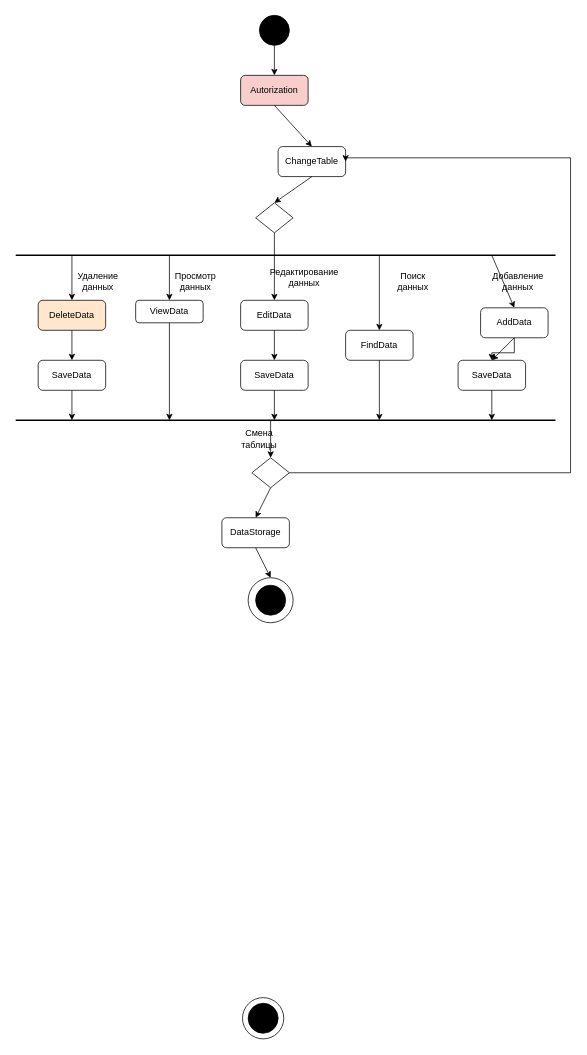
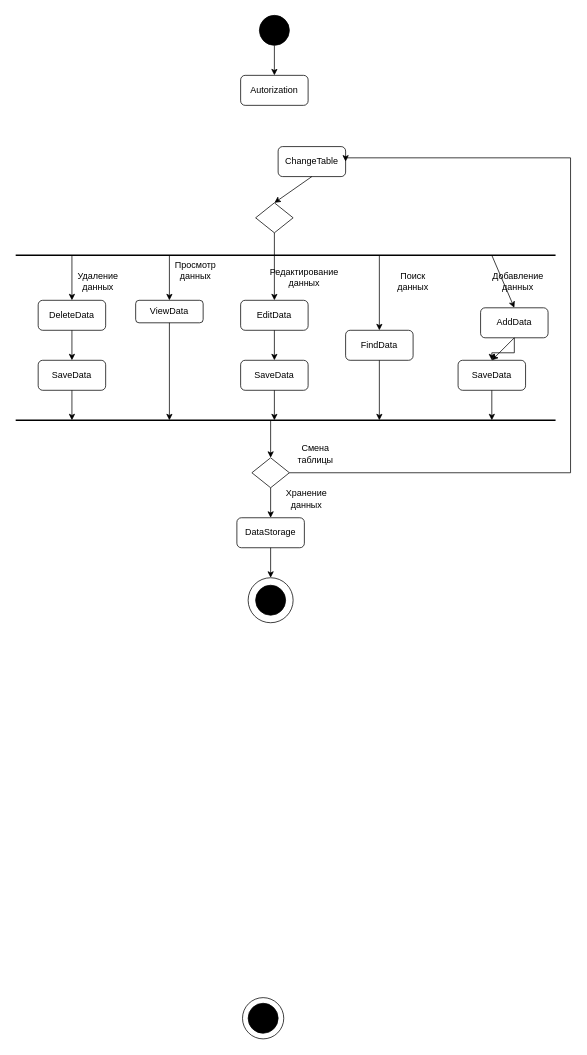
- <mxCell id="7" value="Autorization" style="rounded=1;whiteSpace=wrap;html=1;fillColor=#f8cecc;" vertex="1" parent="1"><mxGeometry x="320" y="100" width="90" height="40" as="geometry" /></mxCell>
+ <mxCell id="7" value="Autorization" style="rounded=1;whiteSpace=wrap;html=1;" vertex="1" parent="1"><mxGeometry x="320" y="100" width="90" height="40" as="geometry" /></mxCell>
- <mxCell id="8" value="" style="endArrow=classic;html=1;rounded=0;exitX=0.5;exitY=1;exitDx=0;exitDy=0;entryX=0.5;entryY=0;entryDx=0;entryDy=0;" edge="1" parent="1" source="7" target="28"><mxGeometry width="50" height="50" relative="1" as="geometry"><mxPoint x="155" y="0" as="sourcePoint" /><mxPoint x="0" y="110" as="targetPoint" /></mxGeometry></mxCell>
- <mxCell id="21" value="Просмотр данных" style="text;html=1;align=center;verticalAlign=middle;whiteSpace=wrap;rounded=0;" vertex="1" parent="1"><mxGeometry x="230" y="360" width="60" height="30" as="geometry" /></mxCell>
+ <mxCell id="21" value="Просмотр данных" style="text;html=1;align=center;verticalAlign=middle;whiteSpace=wrap;rounded=0;" vertex="1" parent="1"><mxGeometry x="230" y="345" width="60" height="30" as="geometry" /></mxCell>
- <mxCell id="10" value="DeleteData" style="rounded=1;whiteSpace=wrap;html=1;fillColor=#ffe6cc;" vertex="1" parent="1"><mxGeometry x="50" y="400" width="90" height="40" as="geometry" /></mxCell>
+ <mxCell id="10" value="DeleteData" style="rounded=1;whiteSpace=wrap;html=1;" vertex="1" parent="1"><mxGeometry x="50" y="400" width="90" height="40" as="geometry" /></mxCell>
- <mxCell id="44" value="Смена таблицы" style="text;html=1;align=center;verticalAlign=middle;whiteSpace=wrap;rounded=0;" vertex="1" parent="1"><mxGeometry x="315" y="570" width="60" height="30" as="geometry" /></mxCell>
+ <mxCell id="44" value="Смена таблицы" style="text;html=1;align=center;verticalAlign=middle;whiteSpace=wrap;rounded=0;" vertex="1" parent="1"><mxGeometry x="390" y="590" width="60" height="30" as="geometry" /></mxCell>
+ <mxCell id="51" value="Хранение данных" style="text;html=1;align=center;verticalAlign=middle;whiteSpace=wrap;rounded=0;" vertex="1" parent="1"><mxGeometry x="377.5" width="60" height="30" as="geometry" y="650" /></mxCell>
- <mxCell id="48" value="DataStorage" style="rounded=1;whiteSpace=wrap;html=1;" vertex="1" parent="1"><mxGeometry x="295" y="690" width="90" height="40" as="geometry" /></mxCell>
+ <mxCell id="48" value="DataStorage" style="rounded=1;whiteSpace=wrap;html=1;" vertex="1" parent="1"><mxGeometry x="315" y="690" width="90" height="40" as="geometry" /></mxCell>
